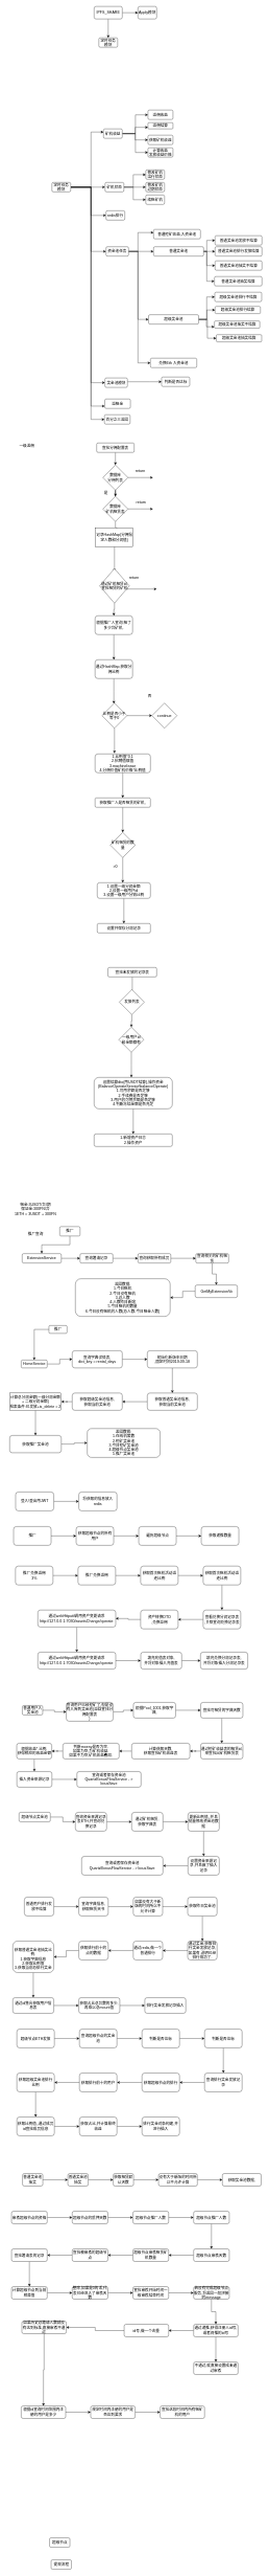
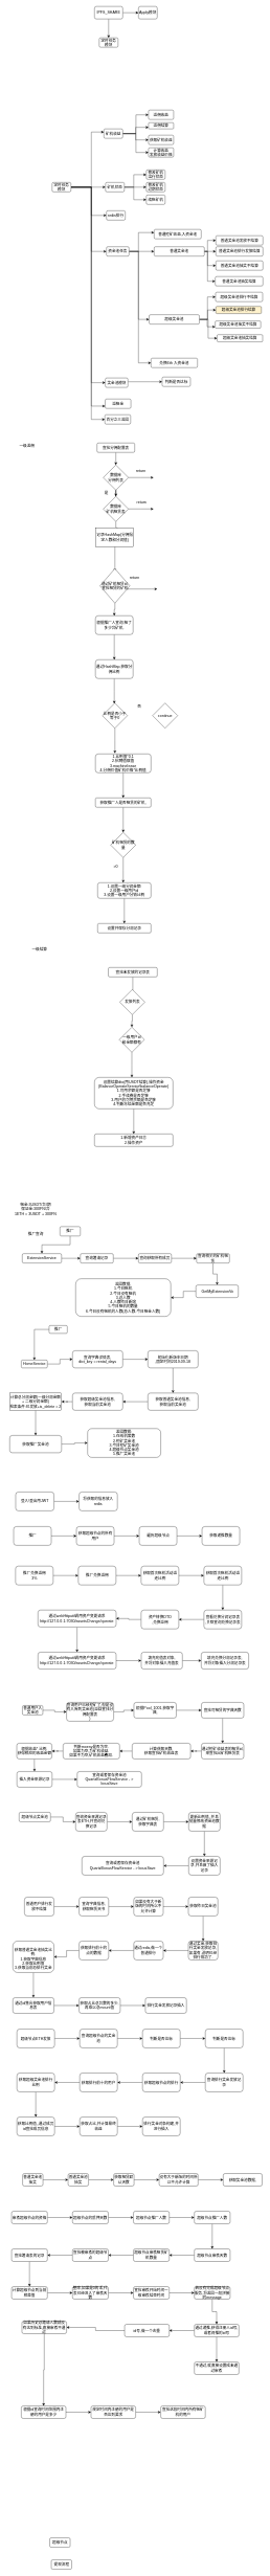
- <mxCell id="32" value="超级奖金池排行结算" style="rounded=1;whiteSpace=wrap;html=1;" parent="1" vertex="1"><mxGeometry x="686.5" y="975" width="145" height="23" as="geometry" /></mxCell>
+ <mxCell id="32" value="超级奖金池排行结算" style="rounded=1;whiteSpace=wrap;html=1;fillColor=#fff2cc;" parent="1" vertex="1"><mxGeometry x="686.5" y="975" width="145" height="23" as="geometry" /></mxCell>
- <mxCell id="88" value="否" style="text;html=1;strokeColor=none;fillColor=none;align=center;verticalAlign=middle;whiteSpace=wrap;rounded=0;" parent="1" vertex="1"><mxGeometry x="458" y="2205" width="40" height="20" as="geometry" /></mxCell>
+ <mxCell id="88" value="否" style="text;html=1;strokeColor=none;fillColor=none;align=center;verticalAlign=middle;whiteSpace=wrap;rounded=0;" parent="1" vertex="1"><mxGeometry x="423" y="2240" width="40" height="20" as="geometry" /></mxCell>
- <mxCell id="85" value="" style="edgeStyle=orthogonalEdgeStyle;rounded=0;orthogonalLoop=1;jettySize=auto;html=1;" parent="1" source="86" target="87" edge="1"><mxGeometry relative="1" as="geometry" /></mxCell>
+ <mxCell id="99" value="一级结算" style="text;html=1;strokeColor=none;fillColor=none;align=center;verticalAlign=middle;whiteSpace=wrap;rounded=0;" parent="1" vertex="1"><mxGeometry x="90" y="3013" width="70" height="20" as="geometry" /></mxCell>
